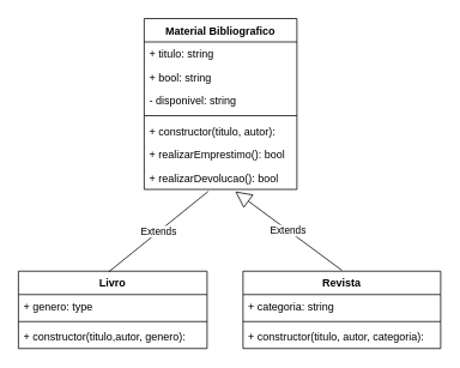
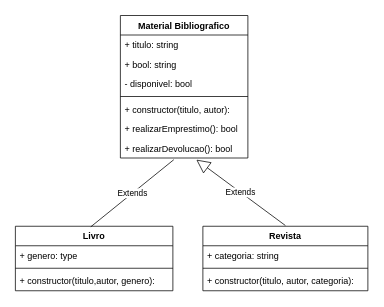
- <mxCell id="5" value="- disponivel: string" style="text;strokeColor=none;fillColor=none;align=left;verticalAlign=top;spacingLeft=4;spacingRight=4;overflow=hidden;rotatable=0;points=[[0,0.5],[1,0.5]];portConstraint=eastwest;whiteSpace=wrap;html=1;" vertex="1" parent="2"><mxGeometry y="78" width="170" height="26" as="geometry" /></mxCell>
+ <mxCell id="5" value="- disponivel: bool" style="text;strokeColor=none;fillColor=none;align=left;verticalAlign=top;spacingLeft=4;spacingRight=4;overflow=hidden;rotatable=0;points=[[0,0.5],[1,0.5]];portConstraint=eastwest;whiteSpace=wrap;html=1;" vertex="1" parent="2"><mxGeometry y="78" width="170" height="26" as="geometry" /></mxCell>
